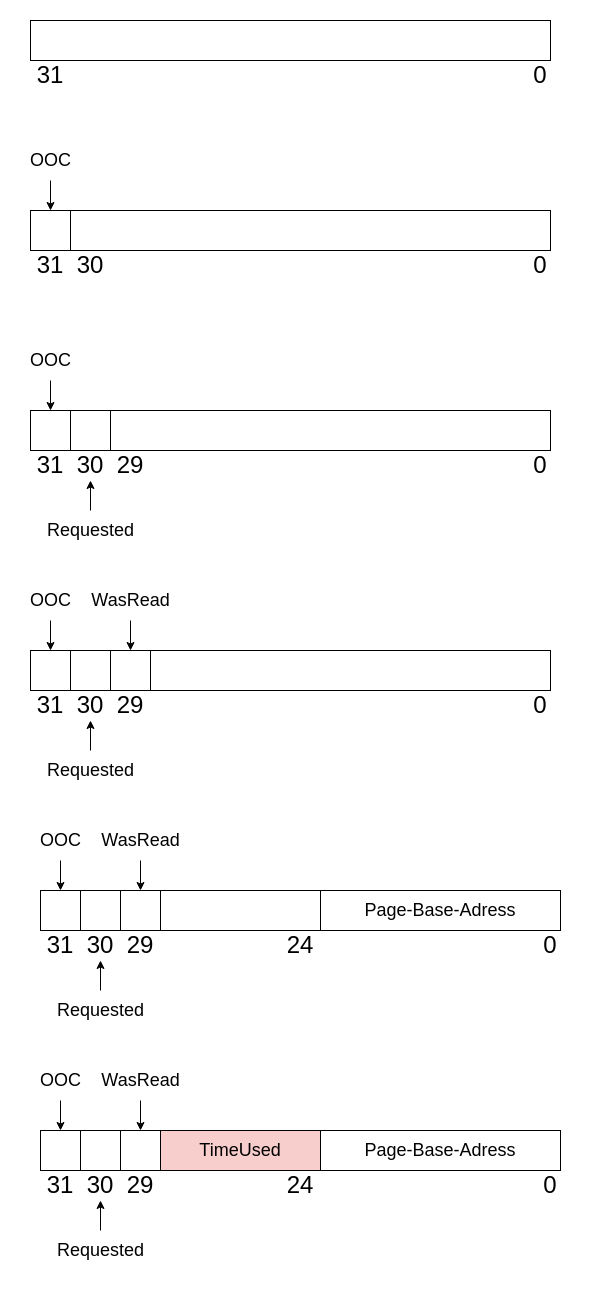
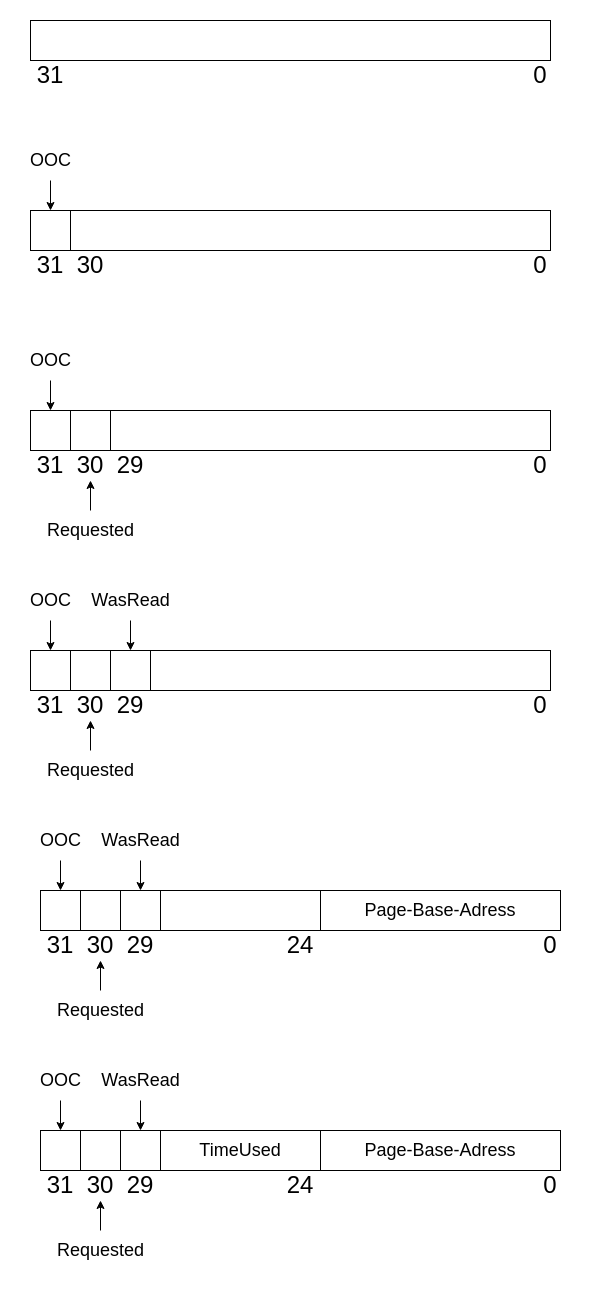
- <mxCell id="54" value="&lt;font style=&quot;font-size: 18px;&quot;&gt;TimeUsed&lt;/font&gt;" style="rounded=0;whiteSpace=wrap;html=1;fillColor=#f8cecc;" vertex="1" parent="1"><mxGeometry x="160" y="1130" width="160" height="40" as="geometry" /></mxCell>
+ <mxCell id="54" value="&lt;font style=&quot;font-size: 18px;&quot;&gt;TimeUsed&lt;/font&gt;" style="rounded=0;whiteSpace=wrap;html=1;" vertex="1" parent="1"><mxGeometry x="160" y="1130" width="160" height="40" as="geometry" /></mxCell>
